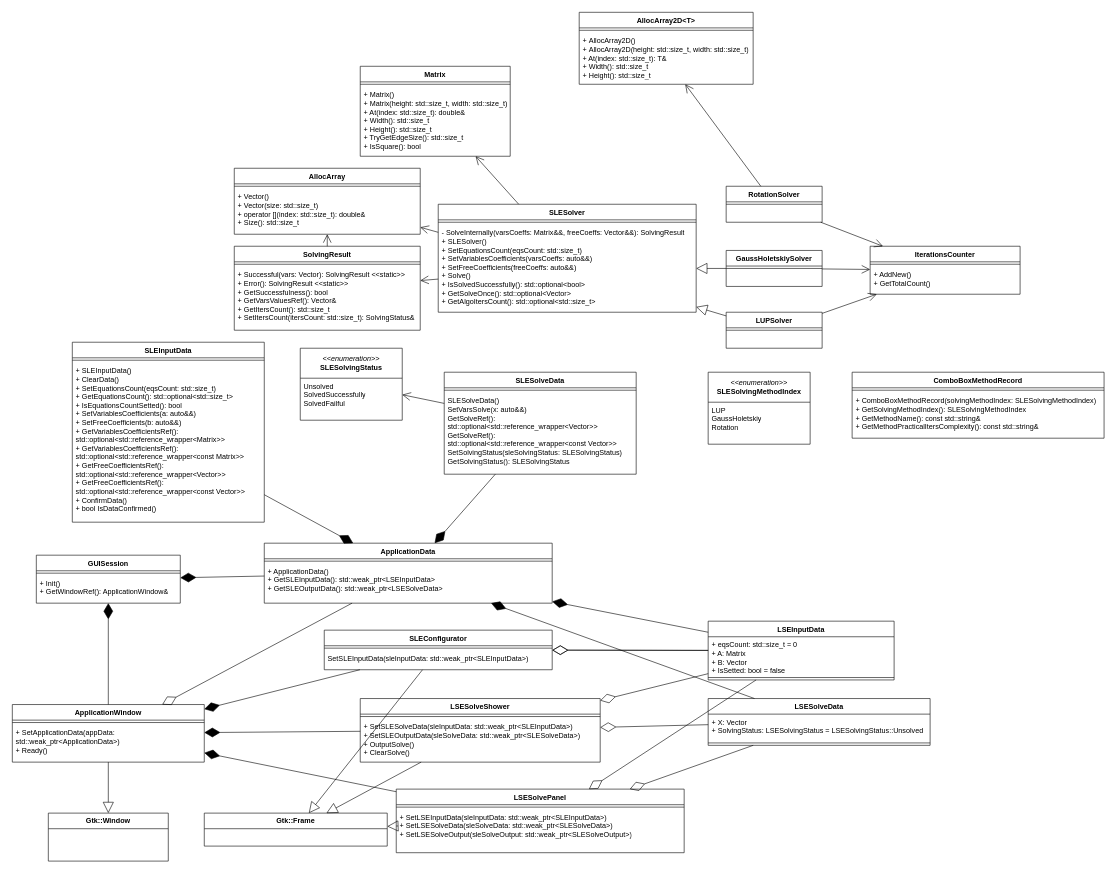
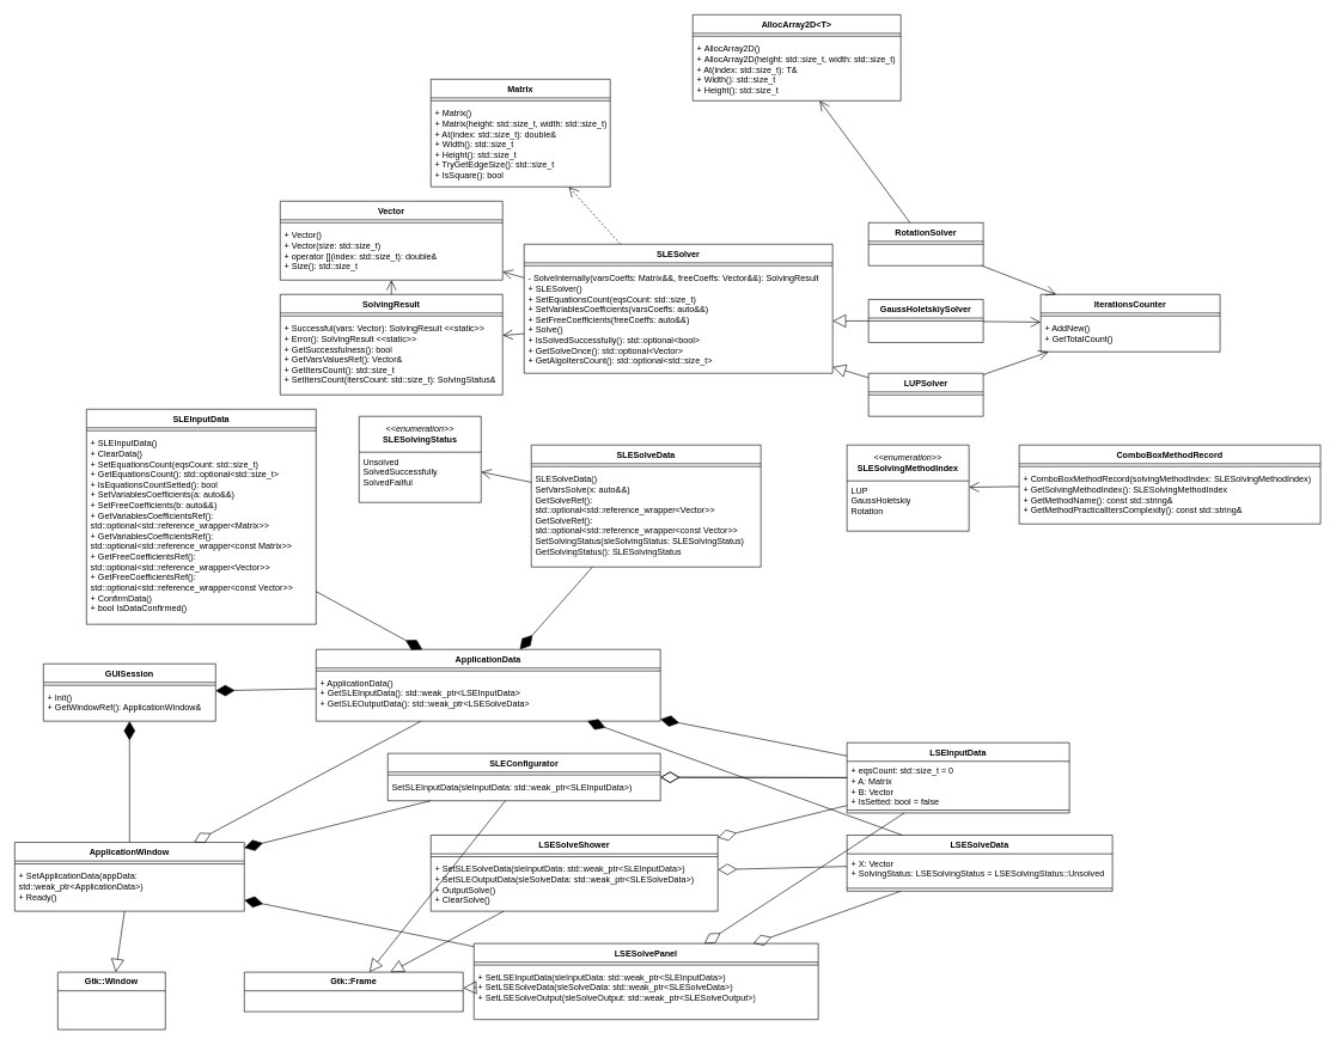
- <mxCell id="5" value="AllocArray" style="swimlane;fontStyle=1;align=center;verticalAlign=top;childLayout=stackLayout;horizontal=1;startSize=26;horizontalStack=0;resizeParent=1;resizeParentMax=0;resizeLast=0;collapsible=1;marginBottom=0;whiteSpace=wrap;html=1;" vertex="1" parent="1"><mxGeometry x="390" y="280" width="310" height="110" as="geometry" /></mxCell>
+ <mxCell id="5" value="Vector" style="swimlane;fontStyle=1;align=center;verticalAlign=top;childLayout=stackLayout;horizontal=1;startSize=26;horizontalStack=0;resizeParent=1;resizeParentMax=0;resizeLast=0;collapsible=1;marginBottom=0;whiteSpace=wrap;html=1;" vertex="1" parent="1"><mxGeometry x="390" y="280" width="310" height="110" as="geometry" /></mxCell>
- <mxCell id="31" value="" style="endArrow=open;endFill=1;endSize=12;html=1;rounded=0;" edge="1" parent="1" source="14" target="8"><mxGeometry width="160" relative="1" as="geometry"><mxPoint x="590" y="320" as="sourcePoint" /><mxPoint x="750" y="320" as="targetPoint" /></mxGeometry></mxCell>
+ <mxCell id="31" value="" style="endArrow=open;endFill=1;endSize=12;html=1;rounded=0;dashed=1;" edge="1" parent="1" source="14" target="8"><mxGeometry width="160" relative="1" as="geometry"><mxPoint x="590" y="320" as="sourcePoint" /><mxPoint x="750" y="320" as="targetPoint" /></mxGeometry></mxCell>
+ <mxCell id="88" value="" style="endArrow=open;endFill=1;endSize=12;html=1;rounded=0;" edge="1" parent="1" source="85" target="83"><mxGeometry width="160" relative="1" as="geometry"><mxPoint x="1471" y="500" as="sourcePoint" /><mxPoint x="1360" y="840" as="targetPoint" /></mxGeometry></mxCell>
- <mxCell id="60" value="" style="endArrow=diamondThin;endFill=1;endSize=24;html=1;rounded=0;" edge="1" parent="1" source="48" target="54"><mxGeometry width="160" relative="1" as="geometry"><mxPoint x="612" y="1144" as="sourcePoint" /><mxPoint x="507" y="1174" as="targetPoint" /></mxGeometry></mxCell>
- <mxCell id="58" value="&lt;b&gt;Gtk::Window&lt;/b&gt;" style="swimlane;fontStyle=0;childLayout=stackLayout;horizontal=1;startSize=26;fillColor=none;horizontalStack=0;resizeParent=1;resizeParentMax=0;resizeLast=0;collapsible=1;marginBottom=0;whiteSpace=wrap;html=1;" vertex="1" parent="1"><mxGeometry x="80" y="1355" width="200" height="80" as="geometry" /></mxCell>
+ <mxCell id="58" value="&lt;b&gt;Gtk::Window&lt;/b&gt;" style="swimlane;fontStyle=0;childLayout=stackLayout;horizontal=1;startSize=26;fillColor=none;horizontalStack=0;resizeParent=1;resizeParentMax=0;resizeLast=0;collapsible=1;marginBottom=0;whiteSpace=wrap;html=1;" vertex="1" parent="1"><mxGeometry x="80" y="1355" width="150" height="80" as="geometry" /></mxCell>
